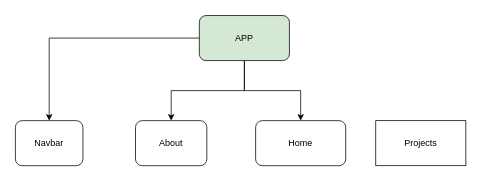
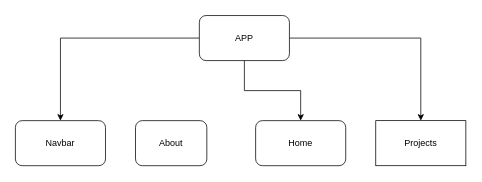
- <mxCell id="6" value="APP" style="rounded=1;whiteSpace=wrap;html=1;fillColor=#d5e8d4;" vertex="1" parent="1"><mxGeometry x="265" y="20" width="120" height="60" as="geometry" /></mxCell>
+ <mxCell id="6" value="APP" style="rounded=1;whiteSpace=wrap;html=1;" vertex="1" parent="1"><mxGeometry x="265" y="20" width="120" height="60" as="geometry" /></mxCell>
+ <mxCell id="4" value="" style="edgeStyle=orthogonalEdgeStyle;rounded=0;orthogonalLoop=1;jettySize=auto;html=1;" edge="1" parent="1" source="6" target="9"><mxGeometry relative="1" as="geometry" /></mxCell>
- <mxCell id="5" value="" style="edgeStyle=orthogonalEdgeStyle;rounded=0;orthogonalLoop=1;jettySize=auto;html=1;" edge="1" parent="1" source="6" target="10"><mxGeometry relative="1" as="geometry" /></mxCell>
- <mxCell id="7" value="Navbar" style="whiteSpace=wrap;html=1;rounded=1;" vertex="1" parent="1"><mxGeometry x="20" y="160" width="90" height="60" as="geometry" /></mxCell>
+ <mxCell id="7" value="Navbar" style="whiteSpace=wrap;html=1;rounded=1;" vertex="1" parent="1"><mxGeometry x="20" y="160" width="120" height="60" as="geometry" /></mxCell>
